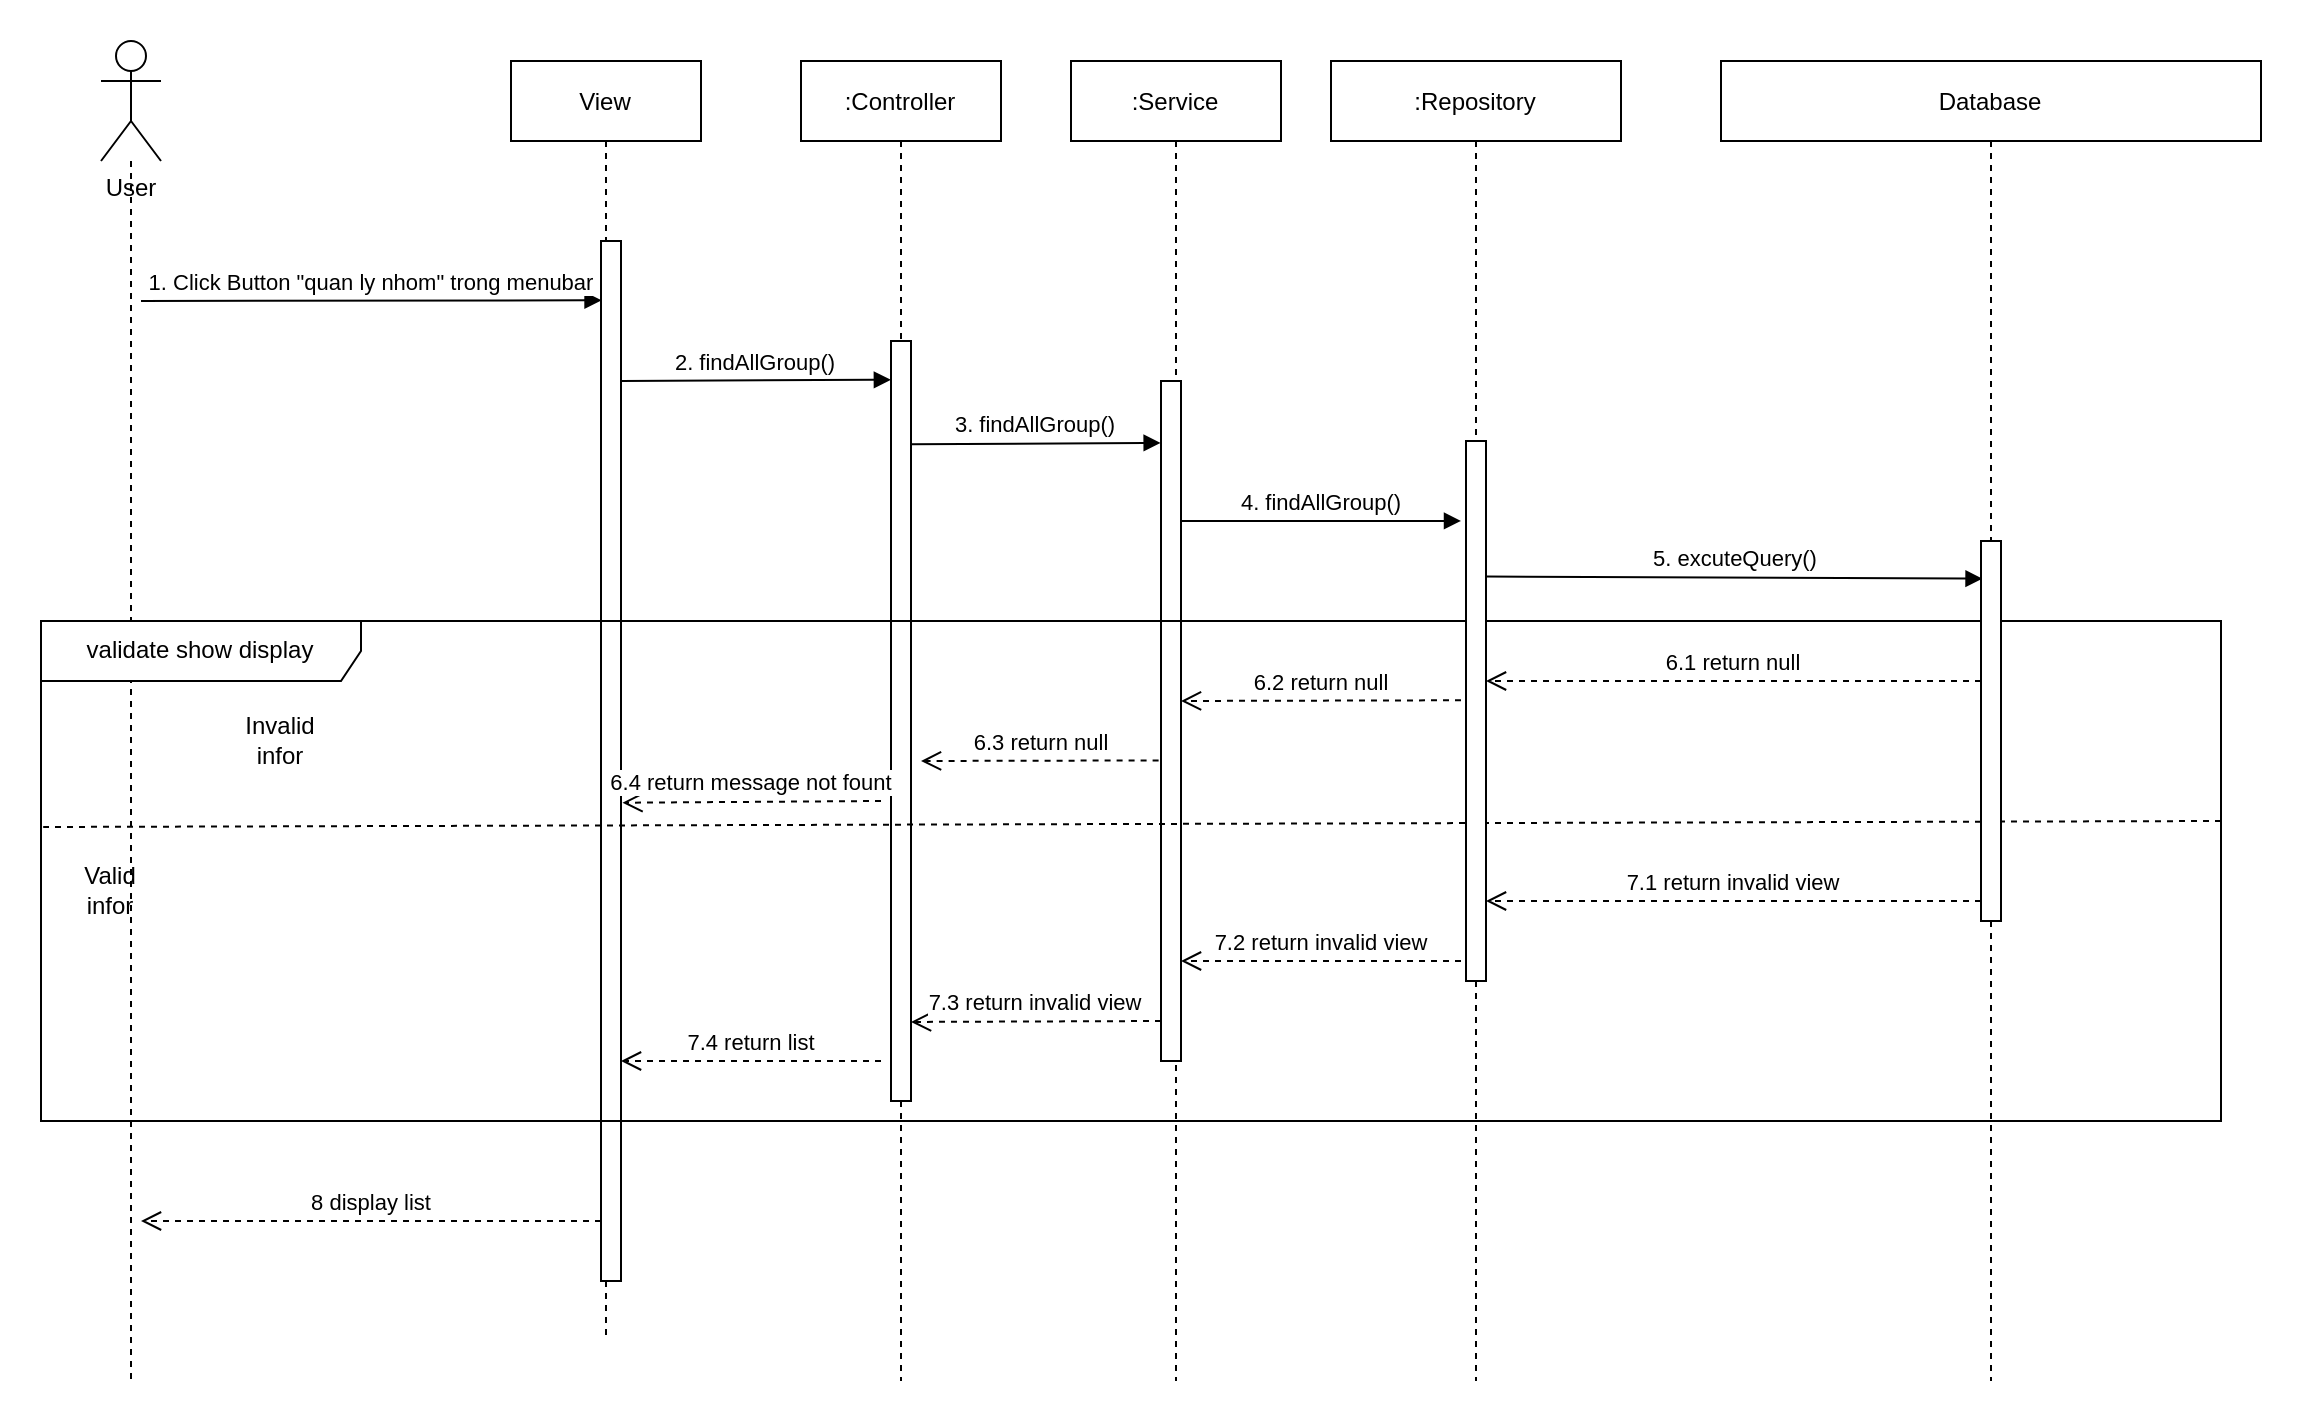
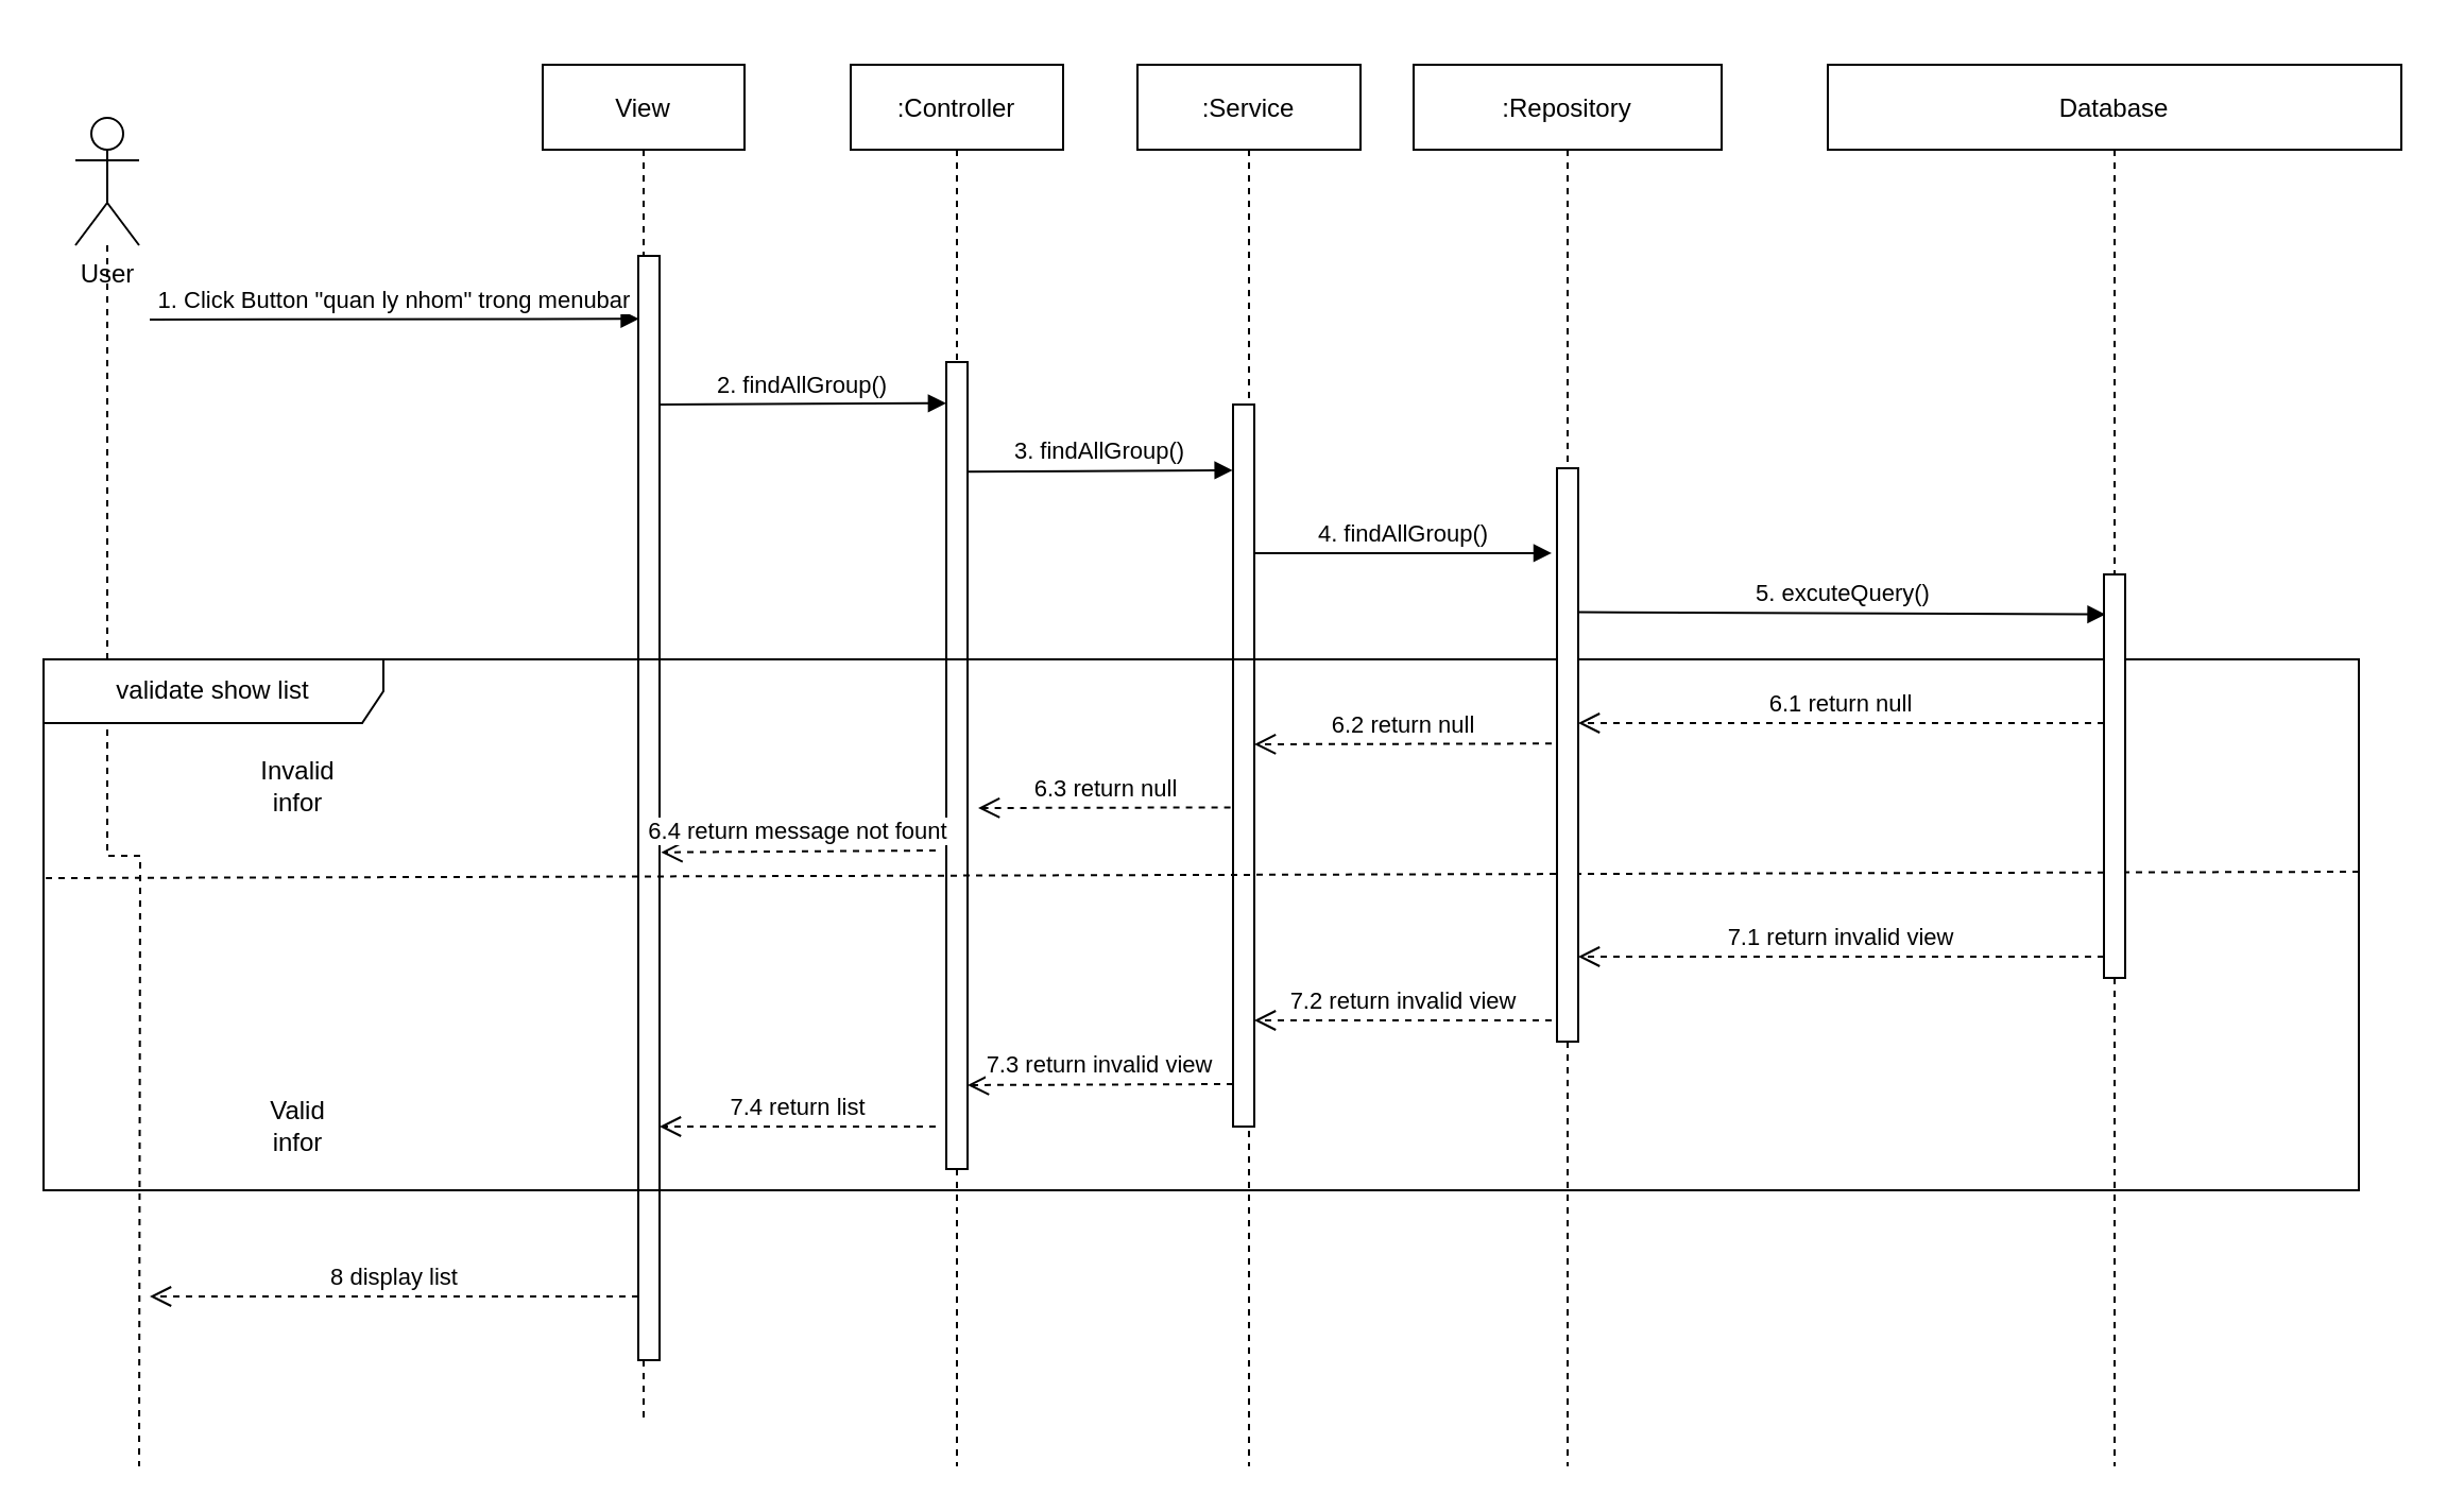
- <mxCell id="3" value="User" style="shape=umlActor;verticalLabelPosition=bottom;verticalAlign=top;html=1;" parent="1" vertex="1"><mxGeometry x="50" y="20" width="30" height="60" as="geometry" /></mxCell>
+ <mxCell id="3" value="User" style="shape=umlActor;verticalLabelPosition=bottom;verticalAlign=top;html=1;" parent="1" vertex="1"><mxGeometry x="35" y="55" width="30" height="60" as="geometry" /></mxCell>
- <mxCell id="18" value="validate show display" style="shape=umlFrame;whiteSpace=wrap;html=1;width=160;height=30;" parent="13" vertex="1"><mxGeometry x="-515" y="280" width="1090" height="250" as="geometry" /></mxCell>
+ <mxCell id="18" value="validate show list" style="shape=umlFrame;whiteSpace=wrap;html=1;width=160;height=30;" parent="13" vertex="1"><mxGeometry x="-515" y="280" width="1090" height="250" as="geometry" /></mxCell>
- <mxCell id="30" value="Valid infor" style="text;html=1;strokeColor=none;fillColor=none;align=center;verticalAlign=middle;whiteSpace=wrap;rounded=0;" parent="1" vertex="1"><mxGeometry x="35" y="435" width="40" height="20" as="geometry" /></mxCell>
+ <mxCell id="30" value="Valid infor" style="text;html=1;strokeColor=none;fillColor=none;align=center;verticalAlign=middle;whiteSpace=wrap;rounded=0;" parent="1" vertex="1"><mxGeometry x="120" y="520" width="40" height="20" as="geometry" /></mxCell>
